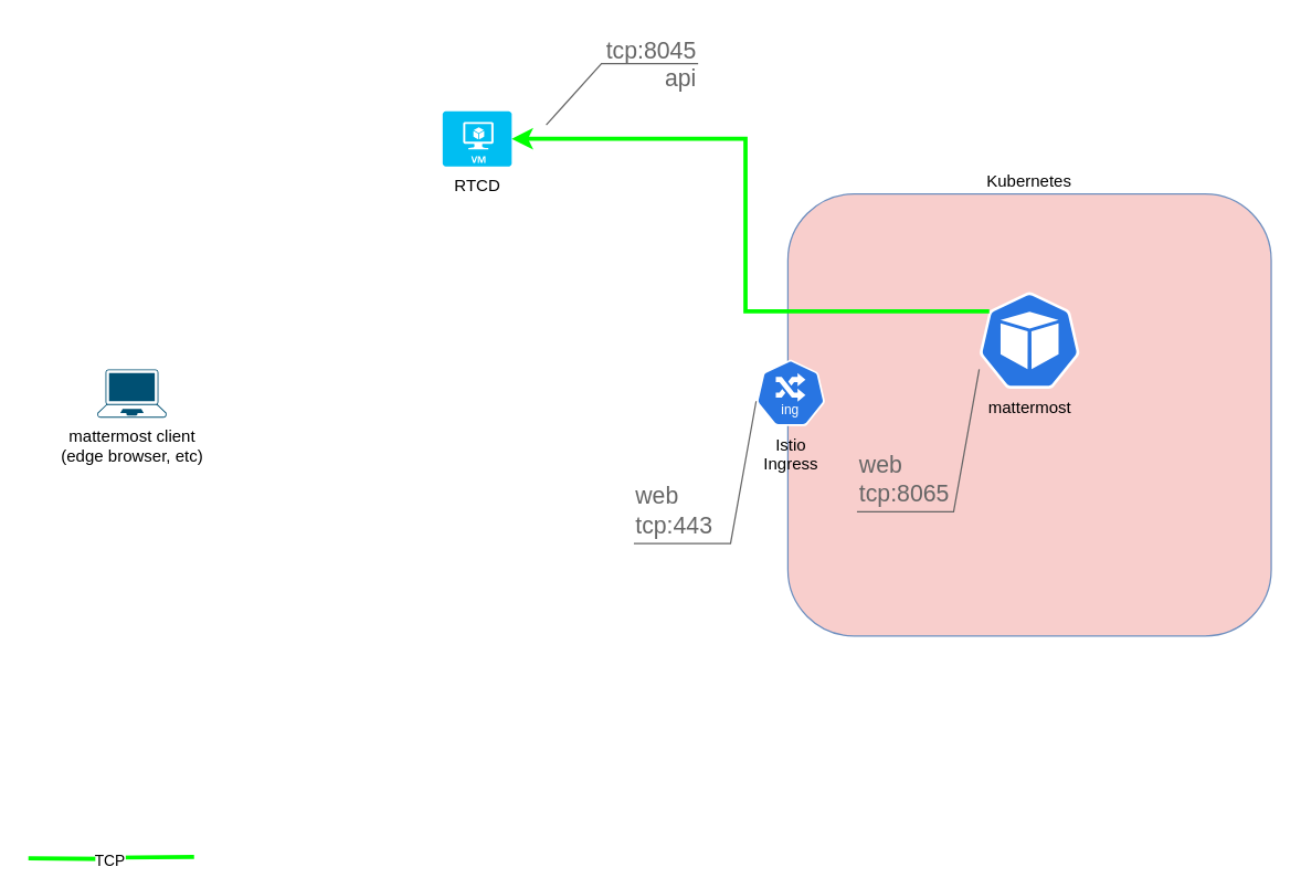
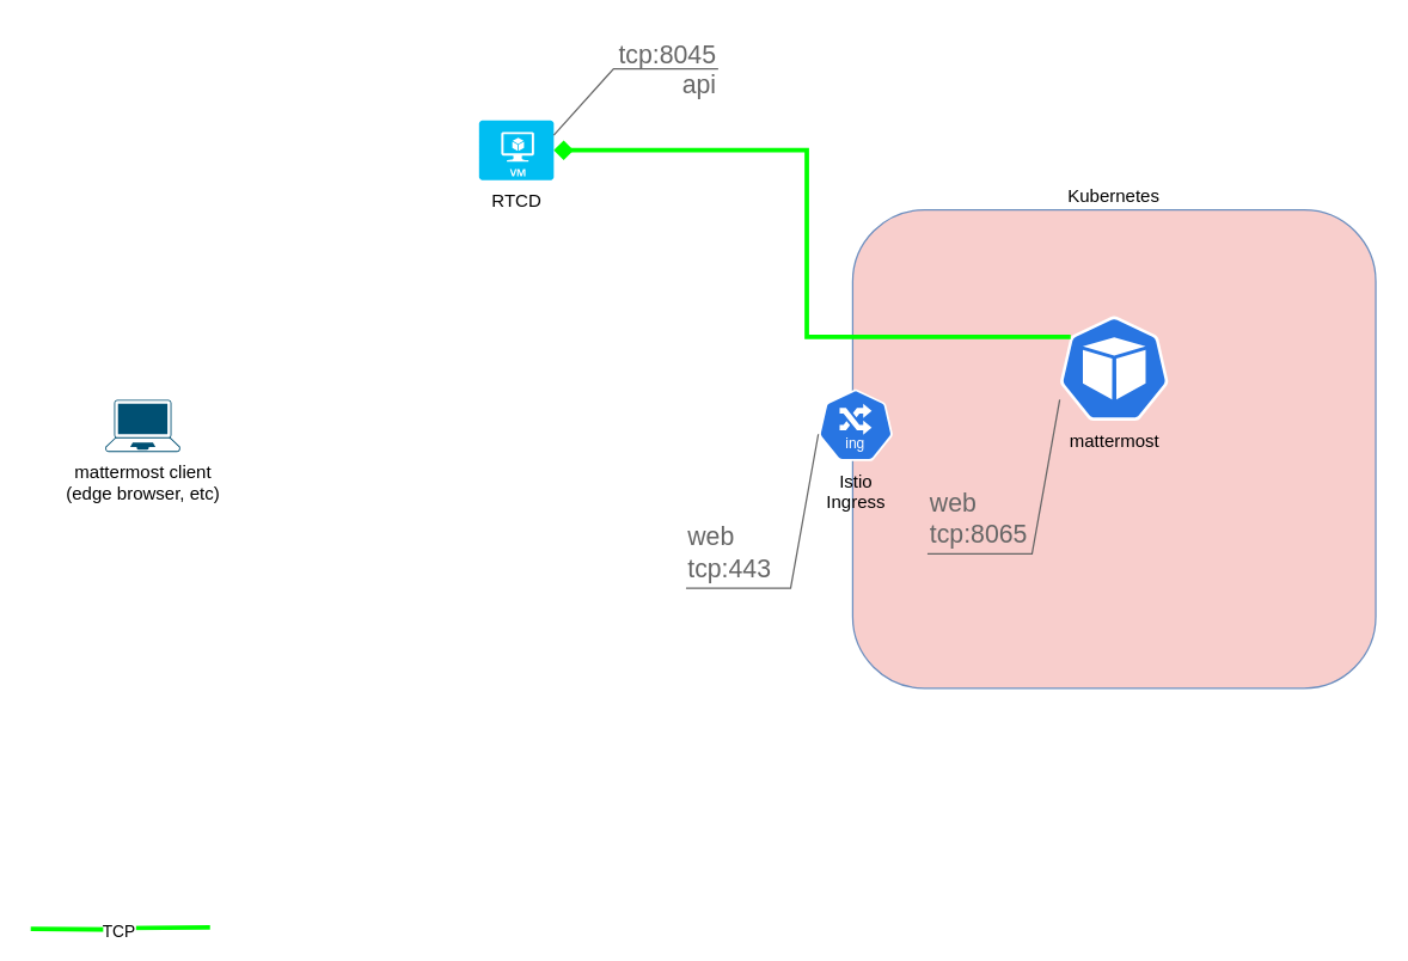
- <mxCell id="10" value="tcp:8045&lt;br&gt;&lt;div&gt;api&lt;/div&gt;" style="strokeWidth=1;shadow=0;dashed=0;align=center;html=1;shape=mxgraph.mockup.text.callout;linkText=;textSize=17;textColor=#666666;callDir=NE;callStyle=line;fontSize=17;fontColor=#666666;align=right;verticalAlign=top;strokeColor=#666666;" vertex="1" parent="1"><mxGeometry x="395" y="20" width="110" height="70" as="geometry" /></mxCell>
+ <mxCell id="10" value="tcp:8045&lt;br&gt;&lt;div&gt;api&lt;/div&gt;" style="strokeWidth=1;shadow=0;dashed=0;align=center;html=1;shape=mxgraph.mockup.text.callout;linkText=;textSize=17;textColor=#666666;callDir=NE;callStyle=line;fontSize=17;fontColor=#666666;align=right;verticalAlign=top;strokeColor=#666666;" vertex="1" parent="1"><mxGeometry x="370" y="20" width="110" height="70" as="geometry" /></mxCell>
- <mxCell id="8" style="edgeStyle=orthogonalEdgeStyle;rounded=0;orthogonalLoop=1;jettySize=auto;html=1;exitX=0.1;exitY=0.2;exitDx=0;exitDy=0;exitPerimeter=0;entryX=1;entryY=0.5;entryDx=0;entryDy=0;entryPerimeter=0;strokeWidth=3;strokeColor=#00FF00;" edge="1" parent="1" source="3" target="4"><mxGeometry relative="1" as="geometry" /></mxCell>
+ <mxCell id="8" style="edgeStyle=orthogonalEdgeStyle;rounded=0;orthogonalLoop=1;jettySize=auto;html=1;exitX=0.1;exitY=0.2;exitDx=0;exitDy=0;exitPerimeter=0;entryX=1;entryY=0.5;entryDx=0;entryDy=0;entryPerimeter=0;strokeWidth=3;strokeColor=#00FF00;endArrow=diamond;" edge="1" parent="1" source="3" target="4"><mxGeometry relative="1" as="geometry" /></mxCell>
